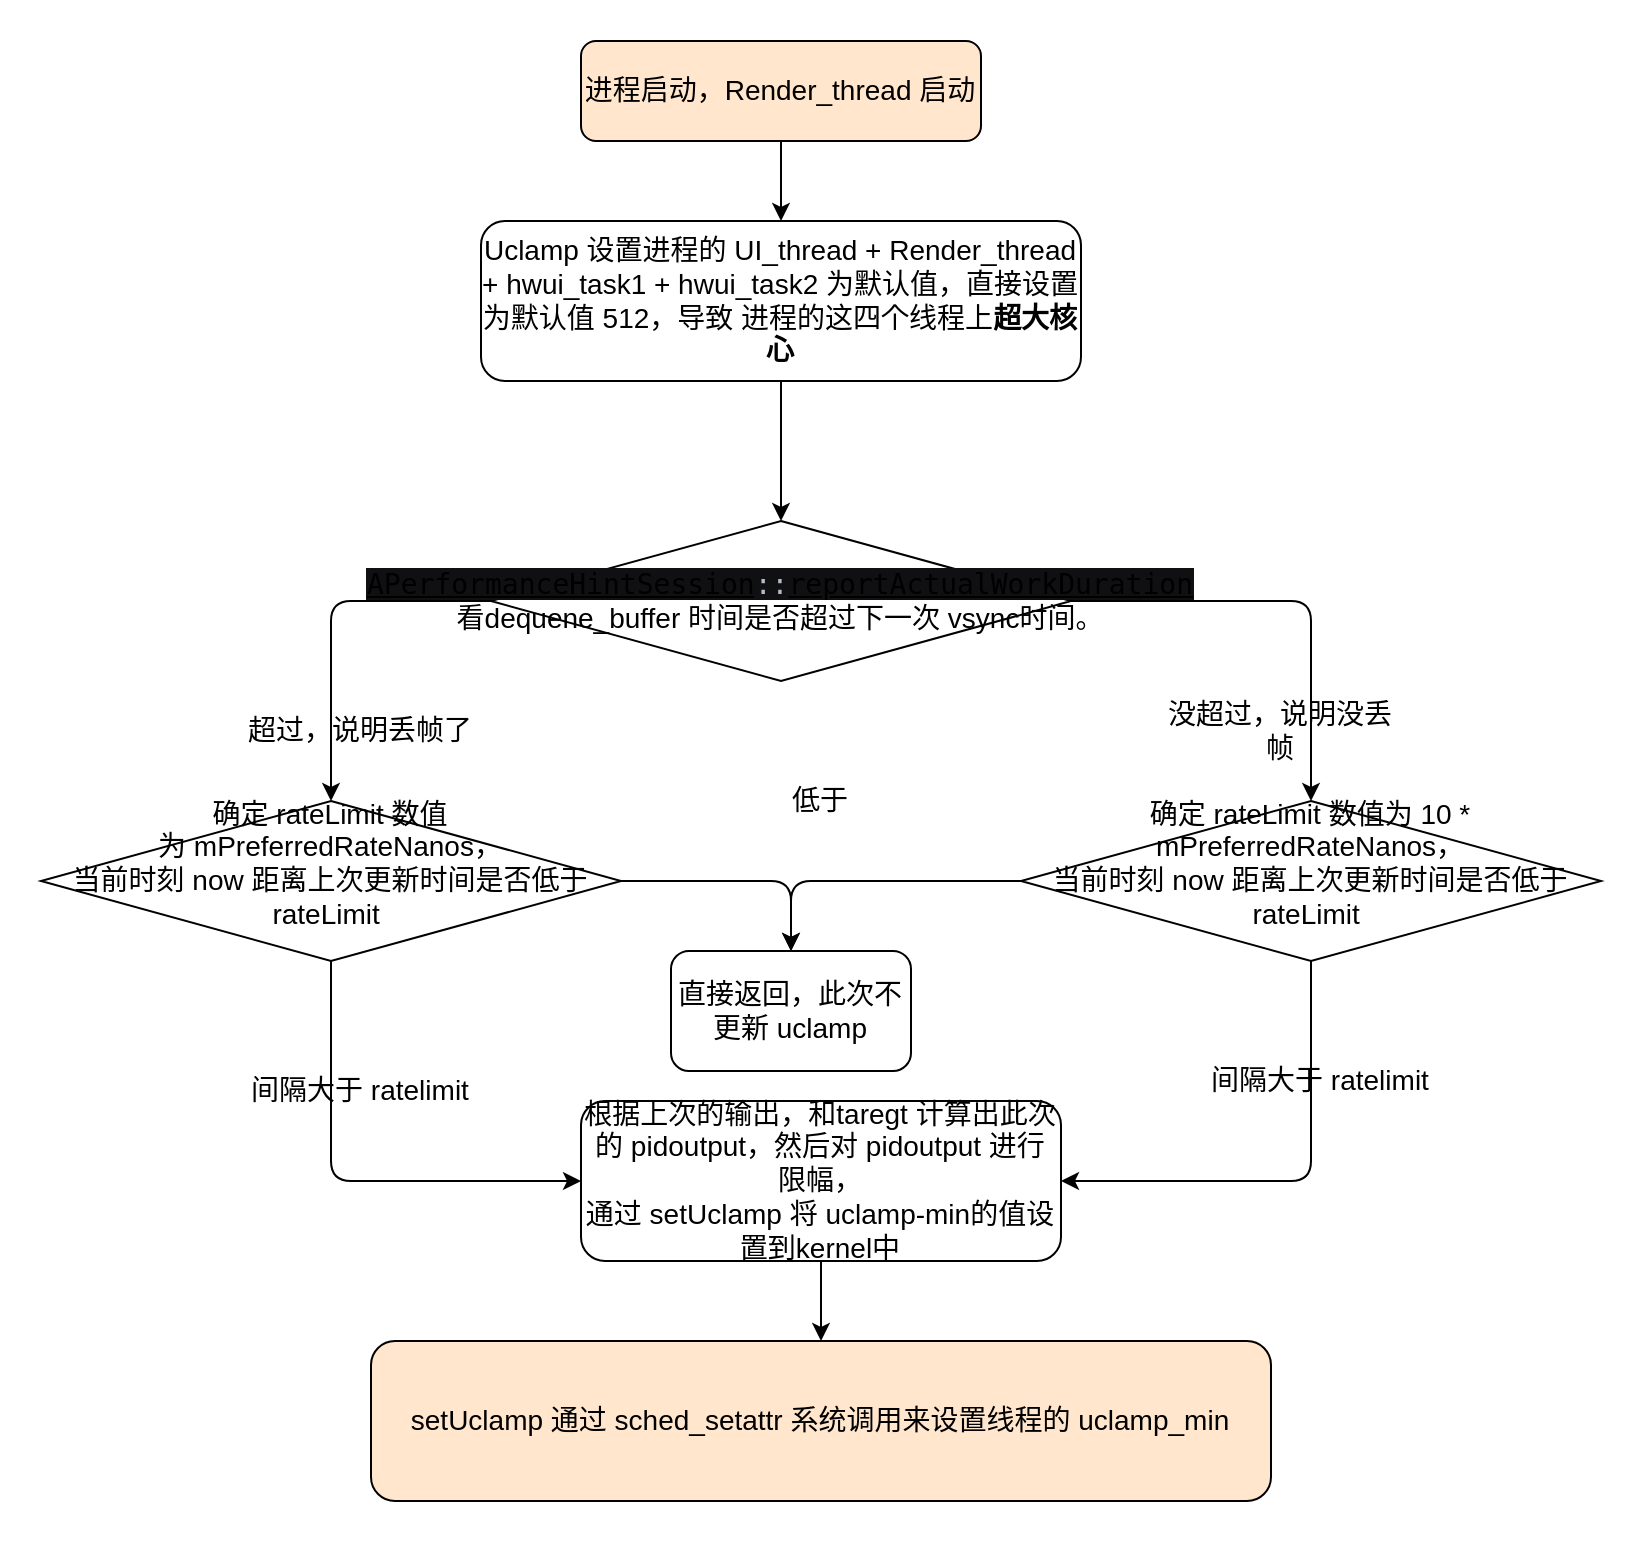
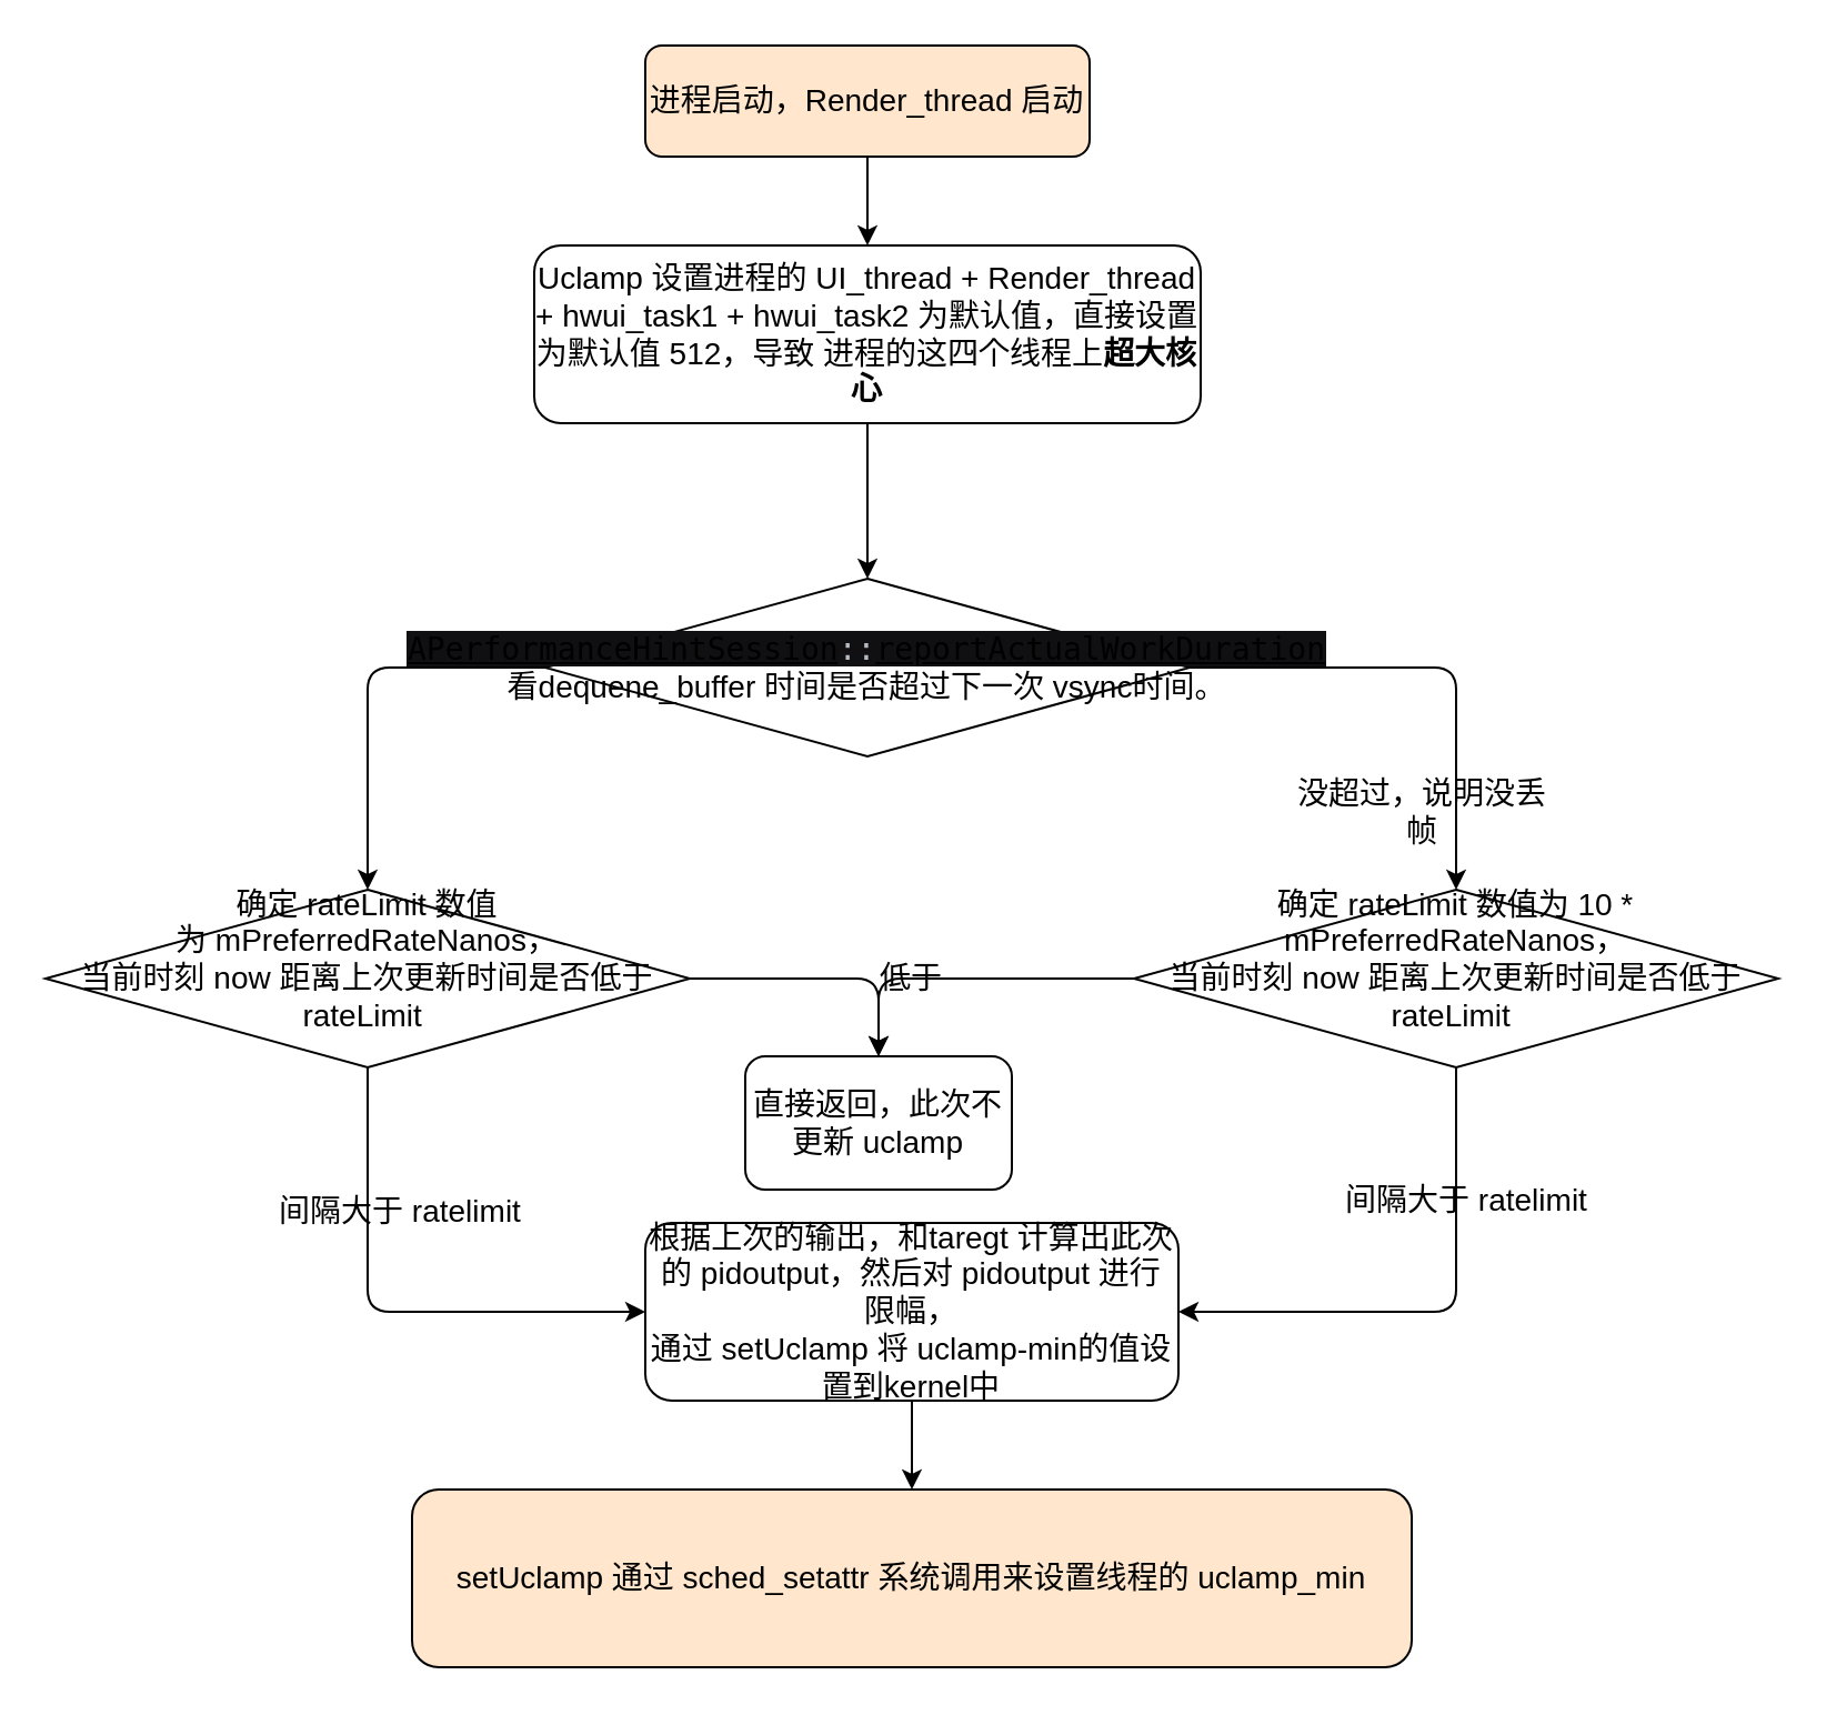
- <mxCell id="11" value="超过，说明丢帧了" style="text;html=1;strokeColor=none;fillColor=none;align=center;verticalAlign=middle;whiteSpace=wrap;rounded=0;fontSize=14;" parent="1" vertex="1"><mxGeometry x="120" y="350" width="120" height="30" as="geometry" /></mxCell>
- <mxCell id="20" value="低于" style="text;html=1;strokeColor=none;fillColor=none;align=center;verticalAlign=middle;whiteSpace=wrap;rounded=0;fontSize=14;" parent="1" vertex="1"><mxGeometry x="350" y="385" width="120" height="30" as="geometry" /></mxCell>
+ <mxCell id="20" value="低于" style="text;html=1;strokeColor=none;fillColor=none;align=center;verticalAlign=middle;whiteSpace=wrap;rounded=0;fontSize=14;" parent="1" vertex="1"><mxGeometry x="350" y="425" width="120" height="30" as="geometry" /></mxCell>
